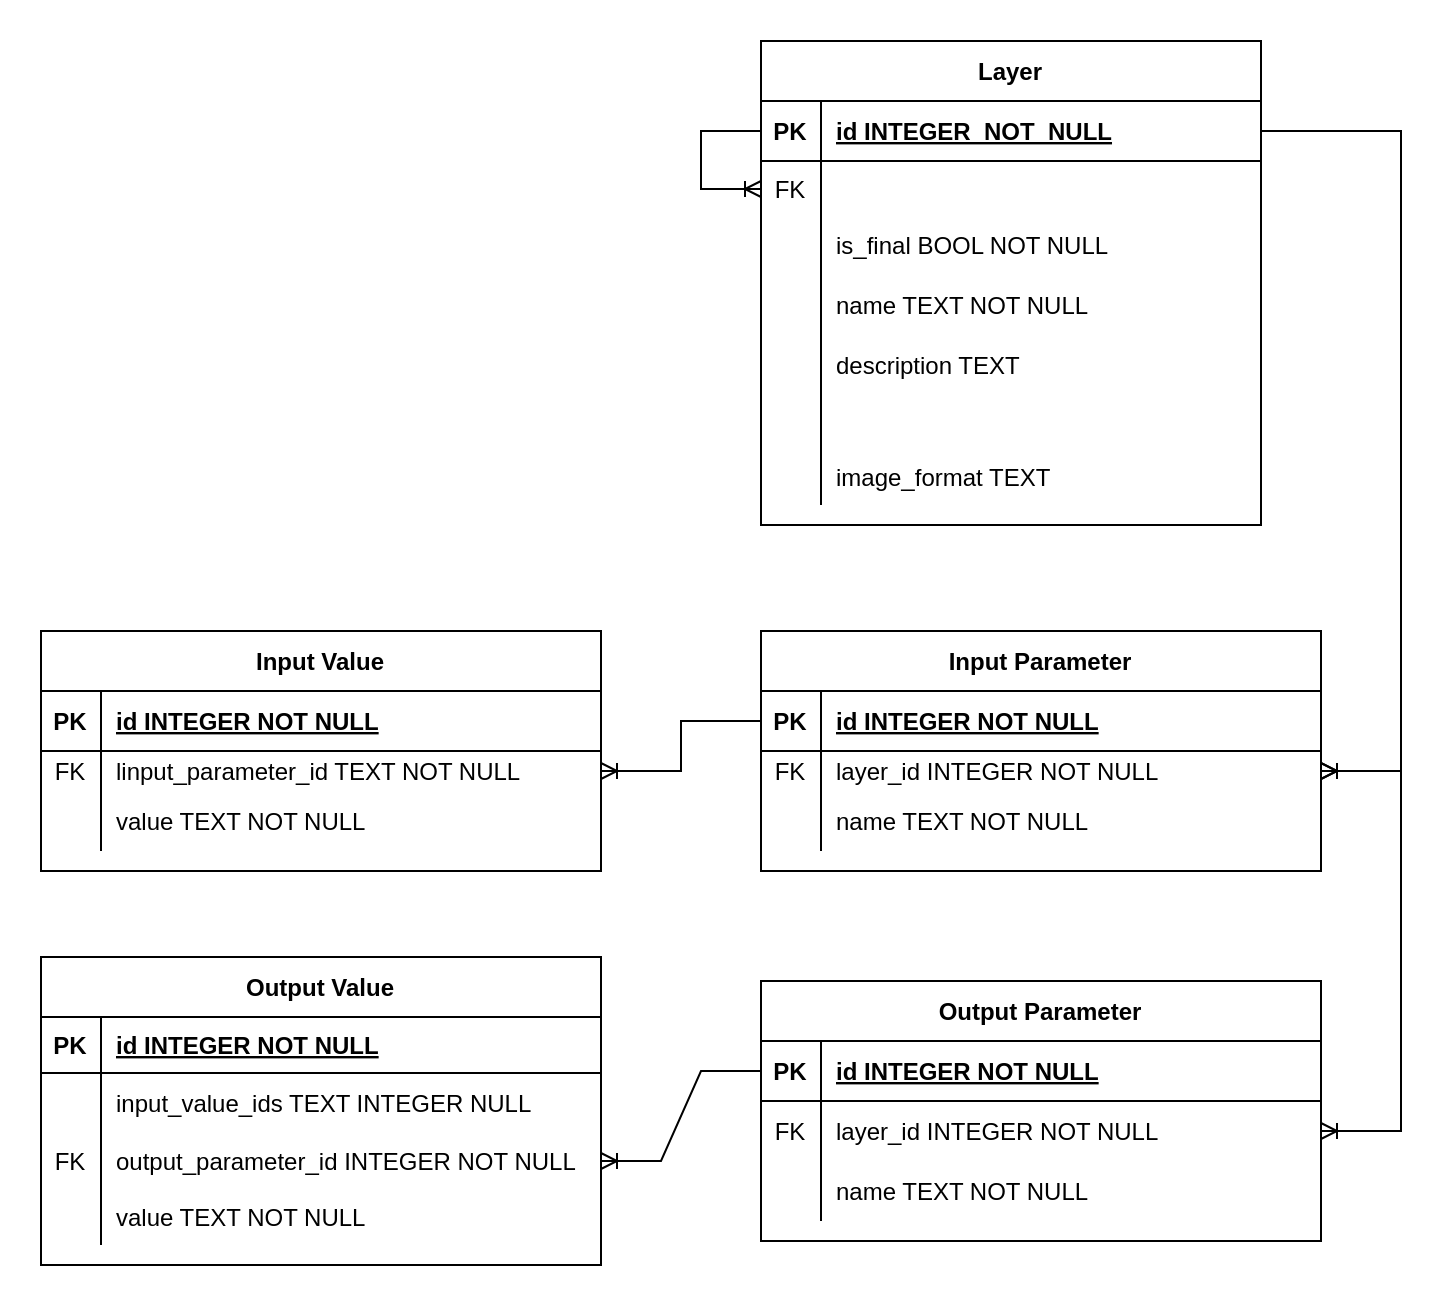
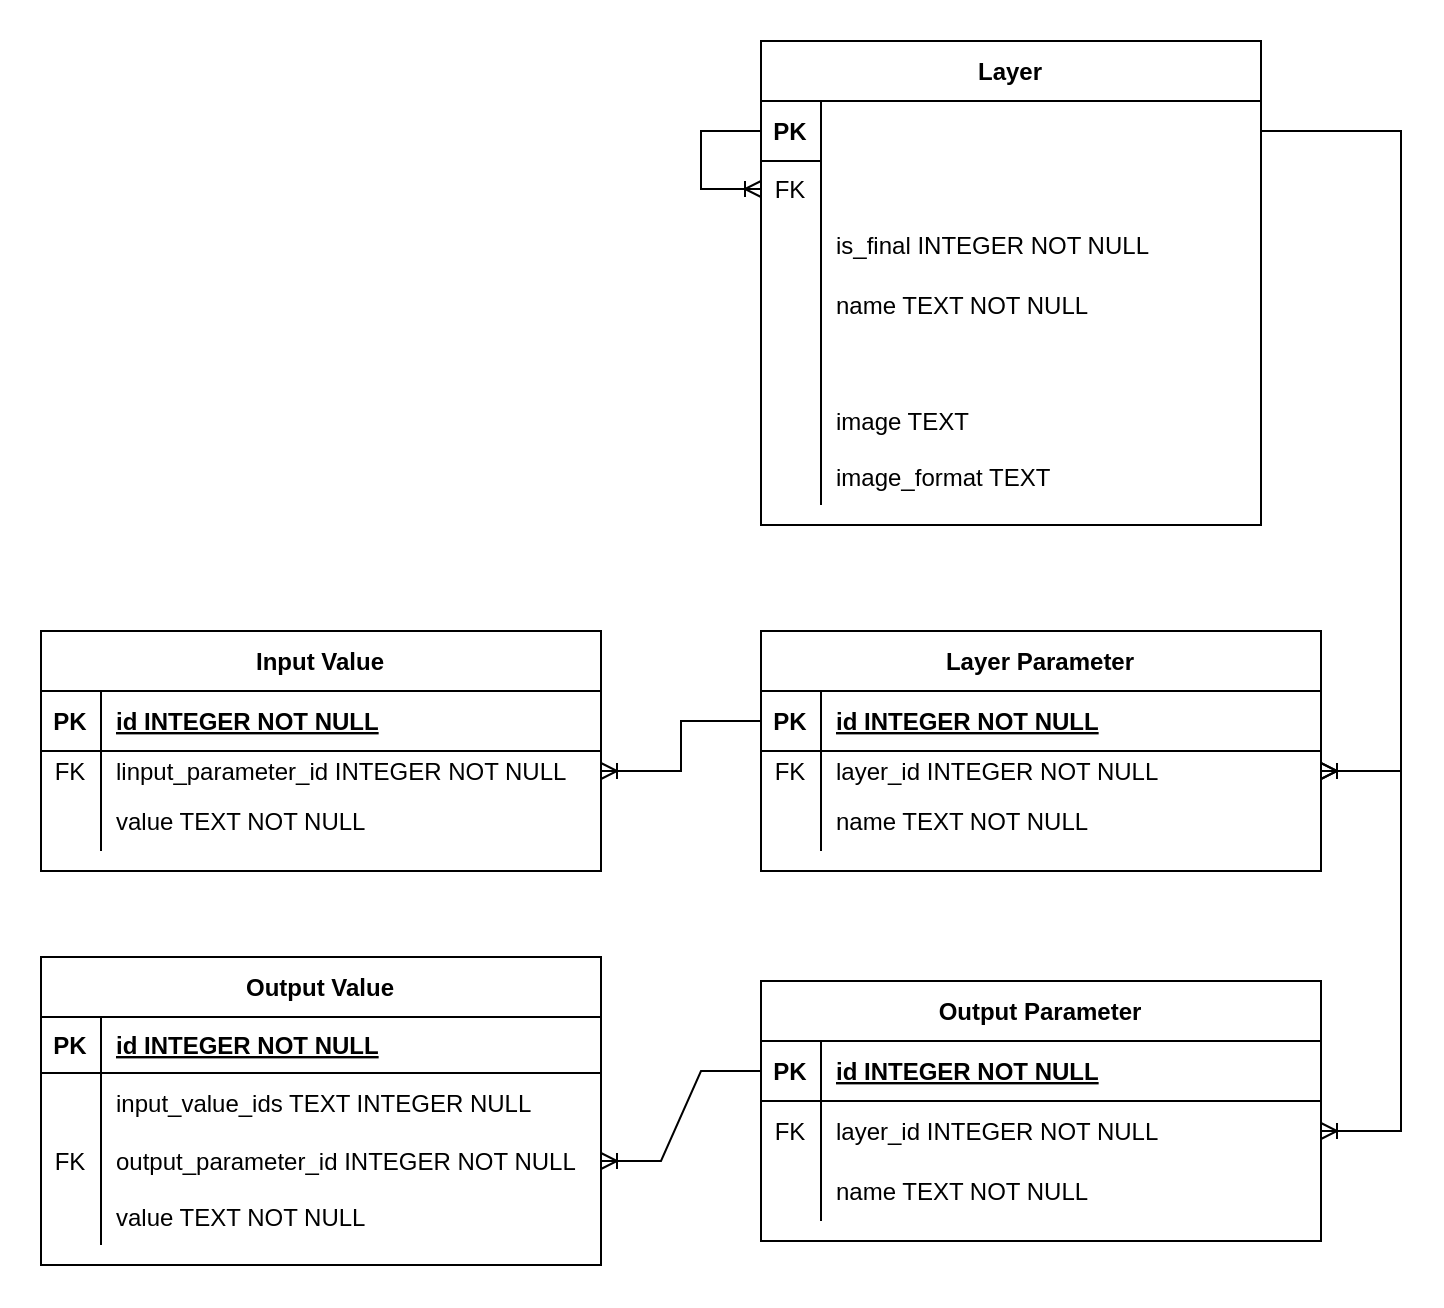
- <mxCell id="5" value="id INTEGER_NOT_NULL" style="shape=partialRectangle;overflow=hidden;connectable=0;fillColor=none;top=0;left=0;bottom=1;right=0;align=left;spacingLeft=6;fontStyle=5;" parent="3" vertex="1"><mxGeometry x="30" width="220" height="30" as="geometry"><mxRectangle width="220" height="30" as="alternateBounds" /></mxGeometry></mxCell>
- <mxCell id="10" value="is_final BOOL NOT NULL" style="shape=partialRectangle;overflow=hidden;connectable=0;fillColor=none;top=0;left=0;bottom=0;right=0;align=left;spacingLeft=6;" parent="8" vertex="1"><mxGeometry x="30" width="220" height="28" as="geometry"><mxRectangle width="220" height="28" as="alternateBounds" /></mxGeometry></mxCell>
+ <mxCell id="10" value="is_final INTEGER NOT NULL" style="shape=partialRectangle;overflow=hidden;connectable=0;fillColor=none;top=0;left=0;bottom=0;right=0;align=left;spacingLeft=6;" parent="8" vertex="1"><mxGeometry x="30" width="220" height="28" as="geometry"><mxRectangle width="220" height="28" as="alternateBounds" /></mxGeometry></mxCell>
- <mxCell id="16" value="description TEXT" style="shape=partialRectangle;overflow=hidden;connectable=0;fillColor=none;top=0;left=0;bottom=0;right=0;align=left;spacingLeft=6;" parent="14" vertex="1"><mxGeometry x="30" width="220" height="28" as="geometry"><mxRectangle width="220" height="28" as="alternateBounds" /></mxGeometry></mxCell>
+ <mxCell id="19" value="image TEXT" style="shape=partialRectangle;overflow=hidden;connectable=0;fillColor=none;top=0;left=0;bottom=0;right=0;align=left;spacingLeft=6;" parent="17" vertex="1"><mxGeometry x="30" width="220" height="28" as="geometry"><mxRectangle width="220" height="28" as="alternateBounds" /></mxGeometry></mxCell>
- <mxCell id="24" value="Input Parameter" style="shape=table;startSize=30;container=1;collapsible=1;childLayout=tableLayout;fixedRows=1;rowLines=0;fontStyle=1;align=center;resizeLast=1;" parent="1" vertex="1"><mxGeometry x="380" y="315" width="280" height="120" as="geometry" /></mxCell>
+ <mxCell id="24" value="Layer Parameter" style="shape=table;startSize=30;container=1;collapsible=1;childLayout=tableLayout;fixedRows=1;rowLines=0;fontStyle=1;align=center;resizeLast=1;" parent="1" vertex="1"><mxGeometry x="380" y="315" width="280" height="120" as="geometry" /></mxCell>
- <mxCell id="67" value="linput_parameter_id TEXT NOT NULL" style="shape=partialRectangle;overflow=hidden;connectable=0;fillColor=none;top=0;left=0;bottom=0;right=0;align=left;spacingLeft=6;" parent="65" vertex="1"><mxGeometry x="30" width="250" height="20" as="geometry"><mxRectangle width="250" height="20" as="alternateBounds" /></mxGeometry></mxCell>
+ <mxCell id="67" value="linput_parameter_id INTEGER NOT NULL" style="shape=partialRectangle;overflow=hidden;connectable=0;fillColor=none;top=0;left=0;bottom=0;right=0;align=left;spacingLeft=6;" parent="65" vertex="1"><mxGeometry x="30" width="250" height="20" as="geometry"><mxRectangle width="250" height="20" as="alternateBounds" /></mxGeometry></mxCell>
